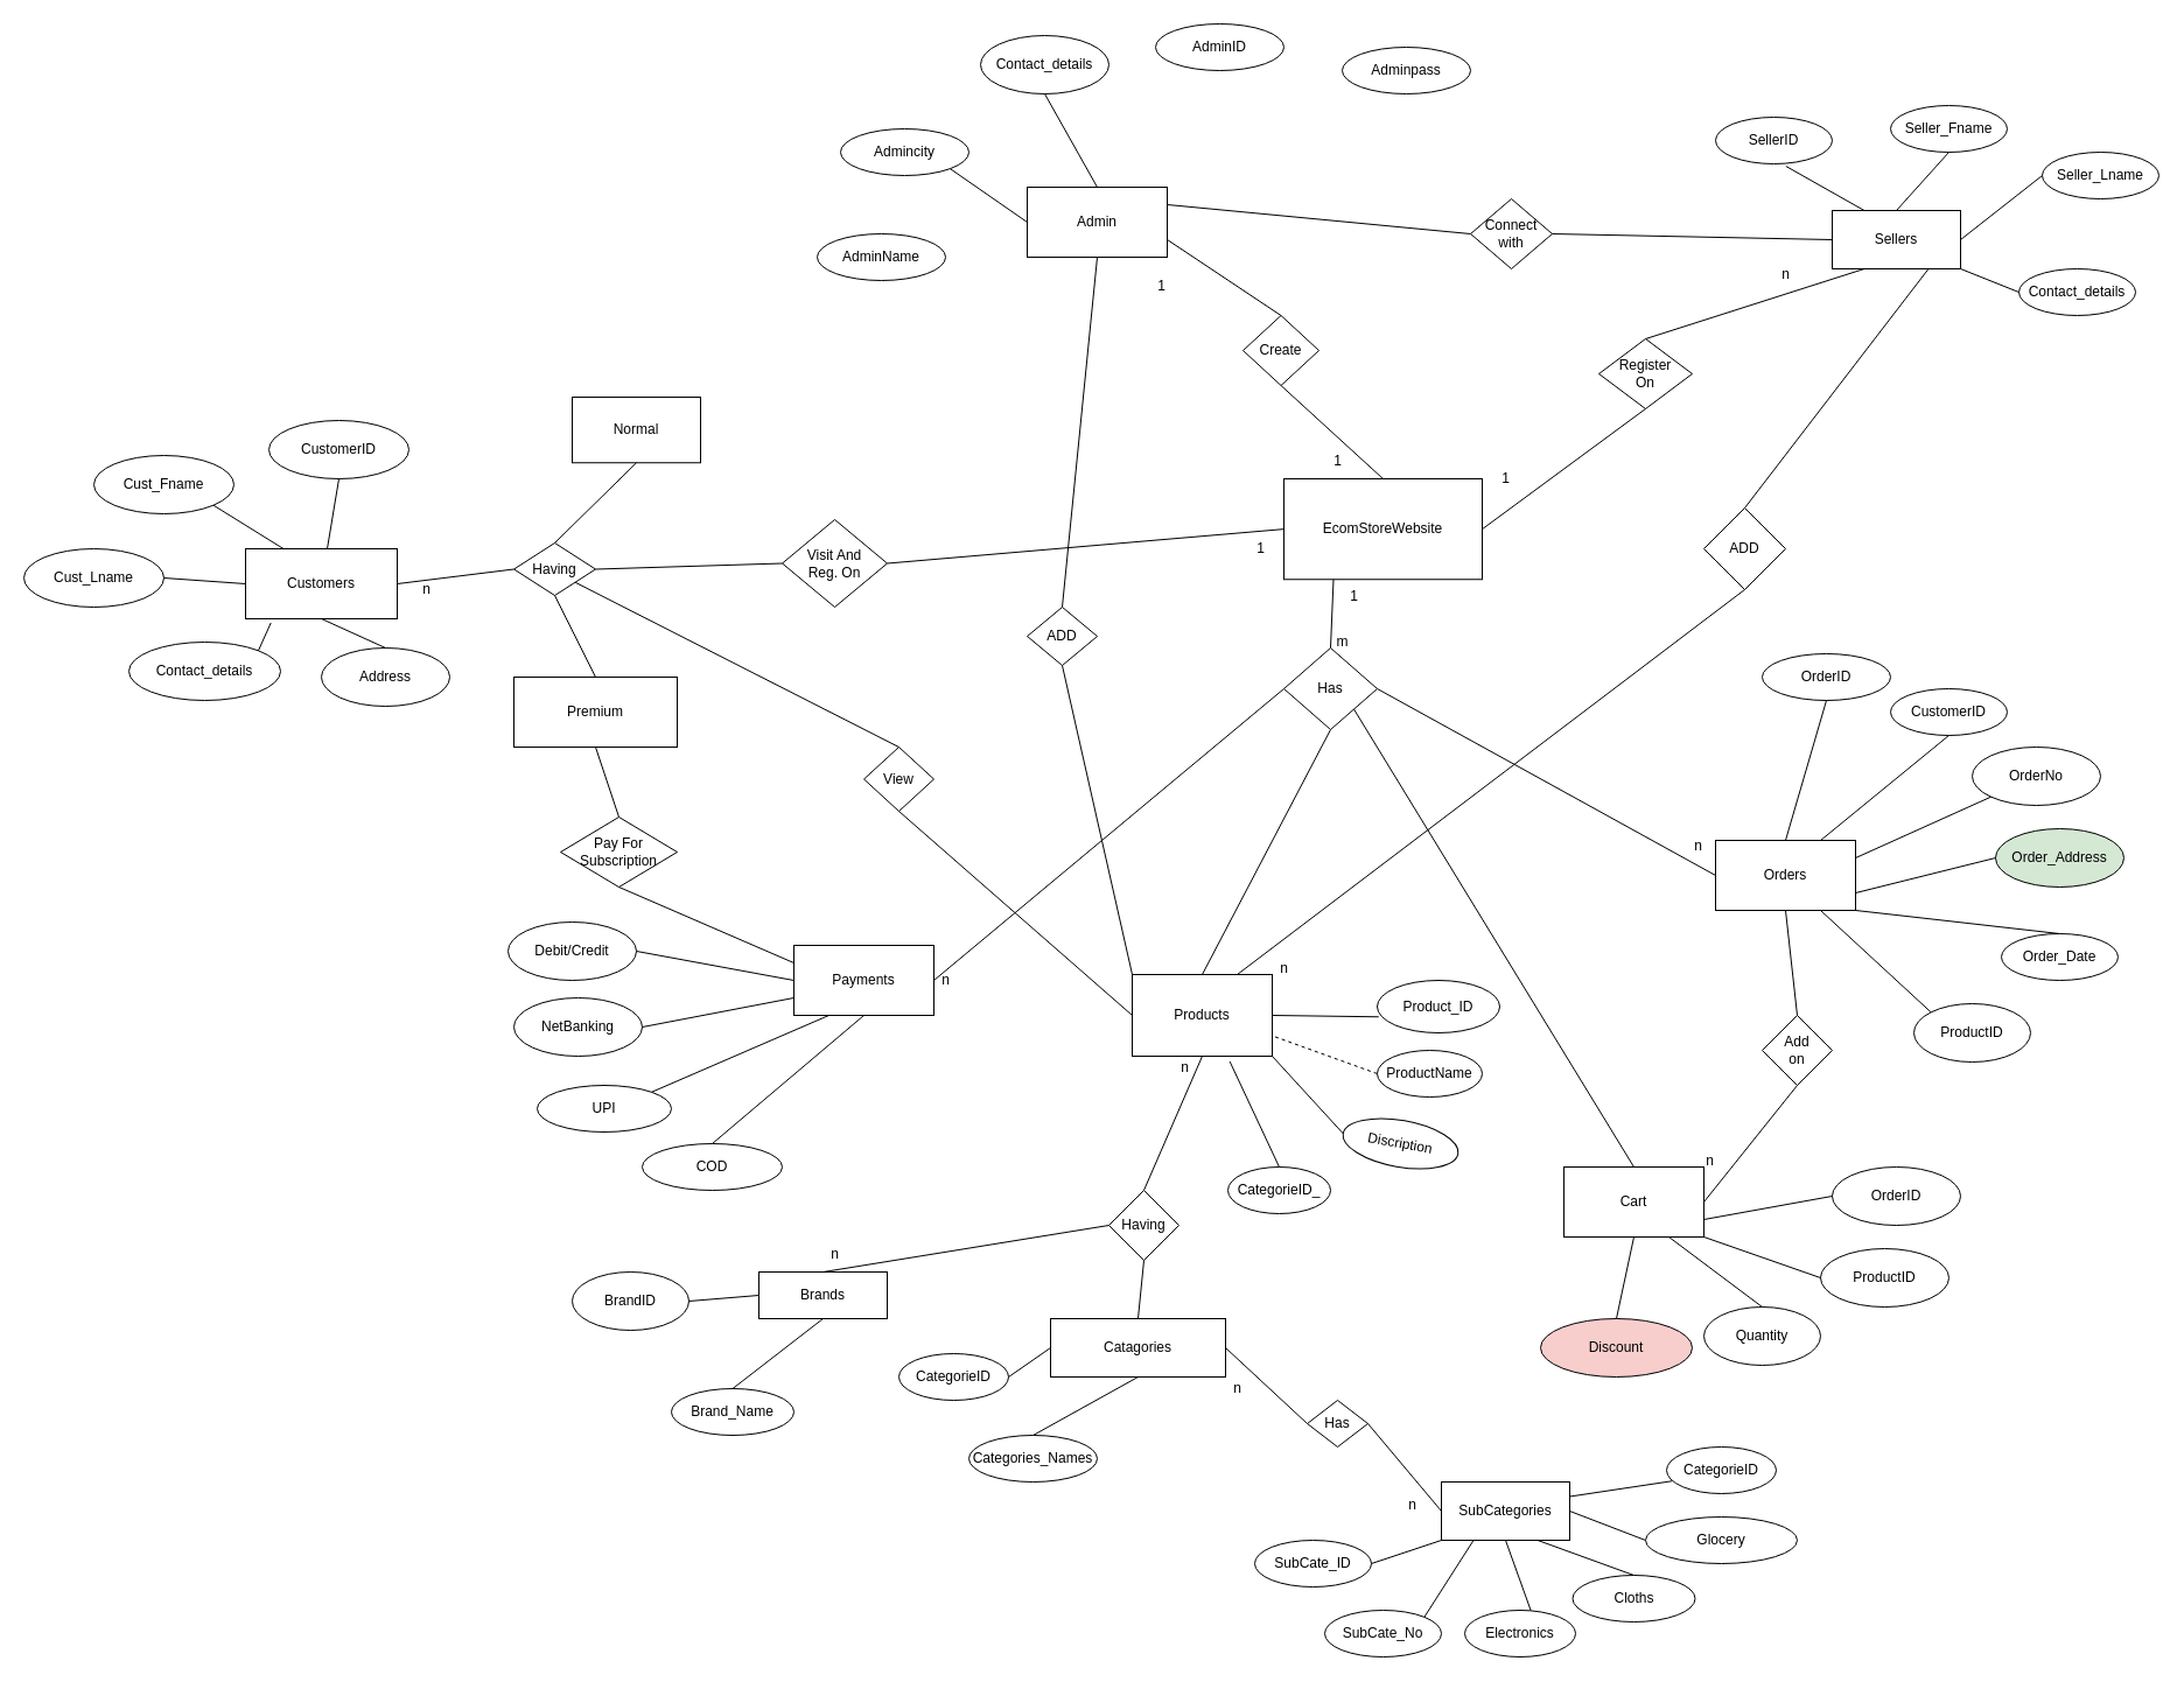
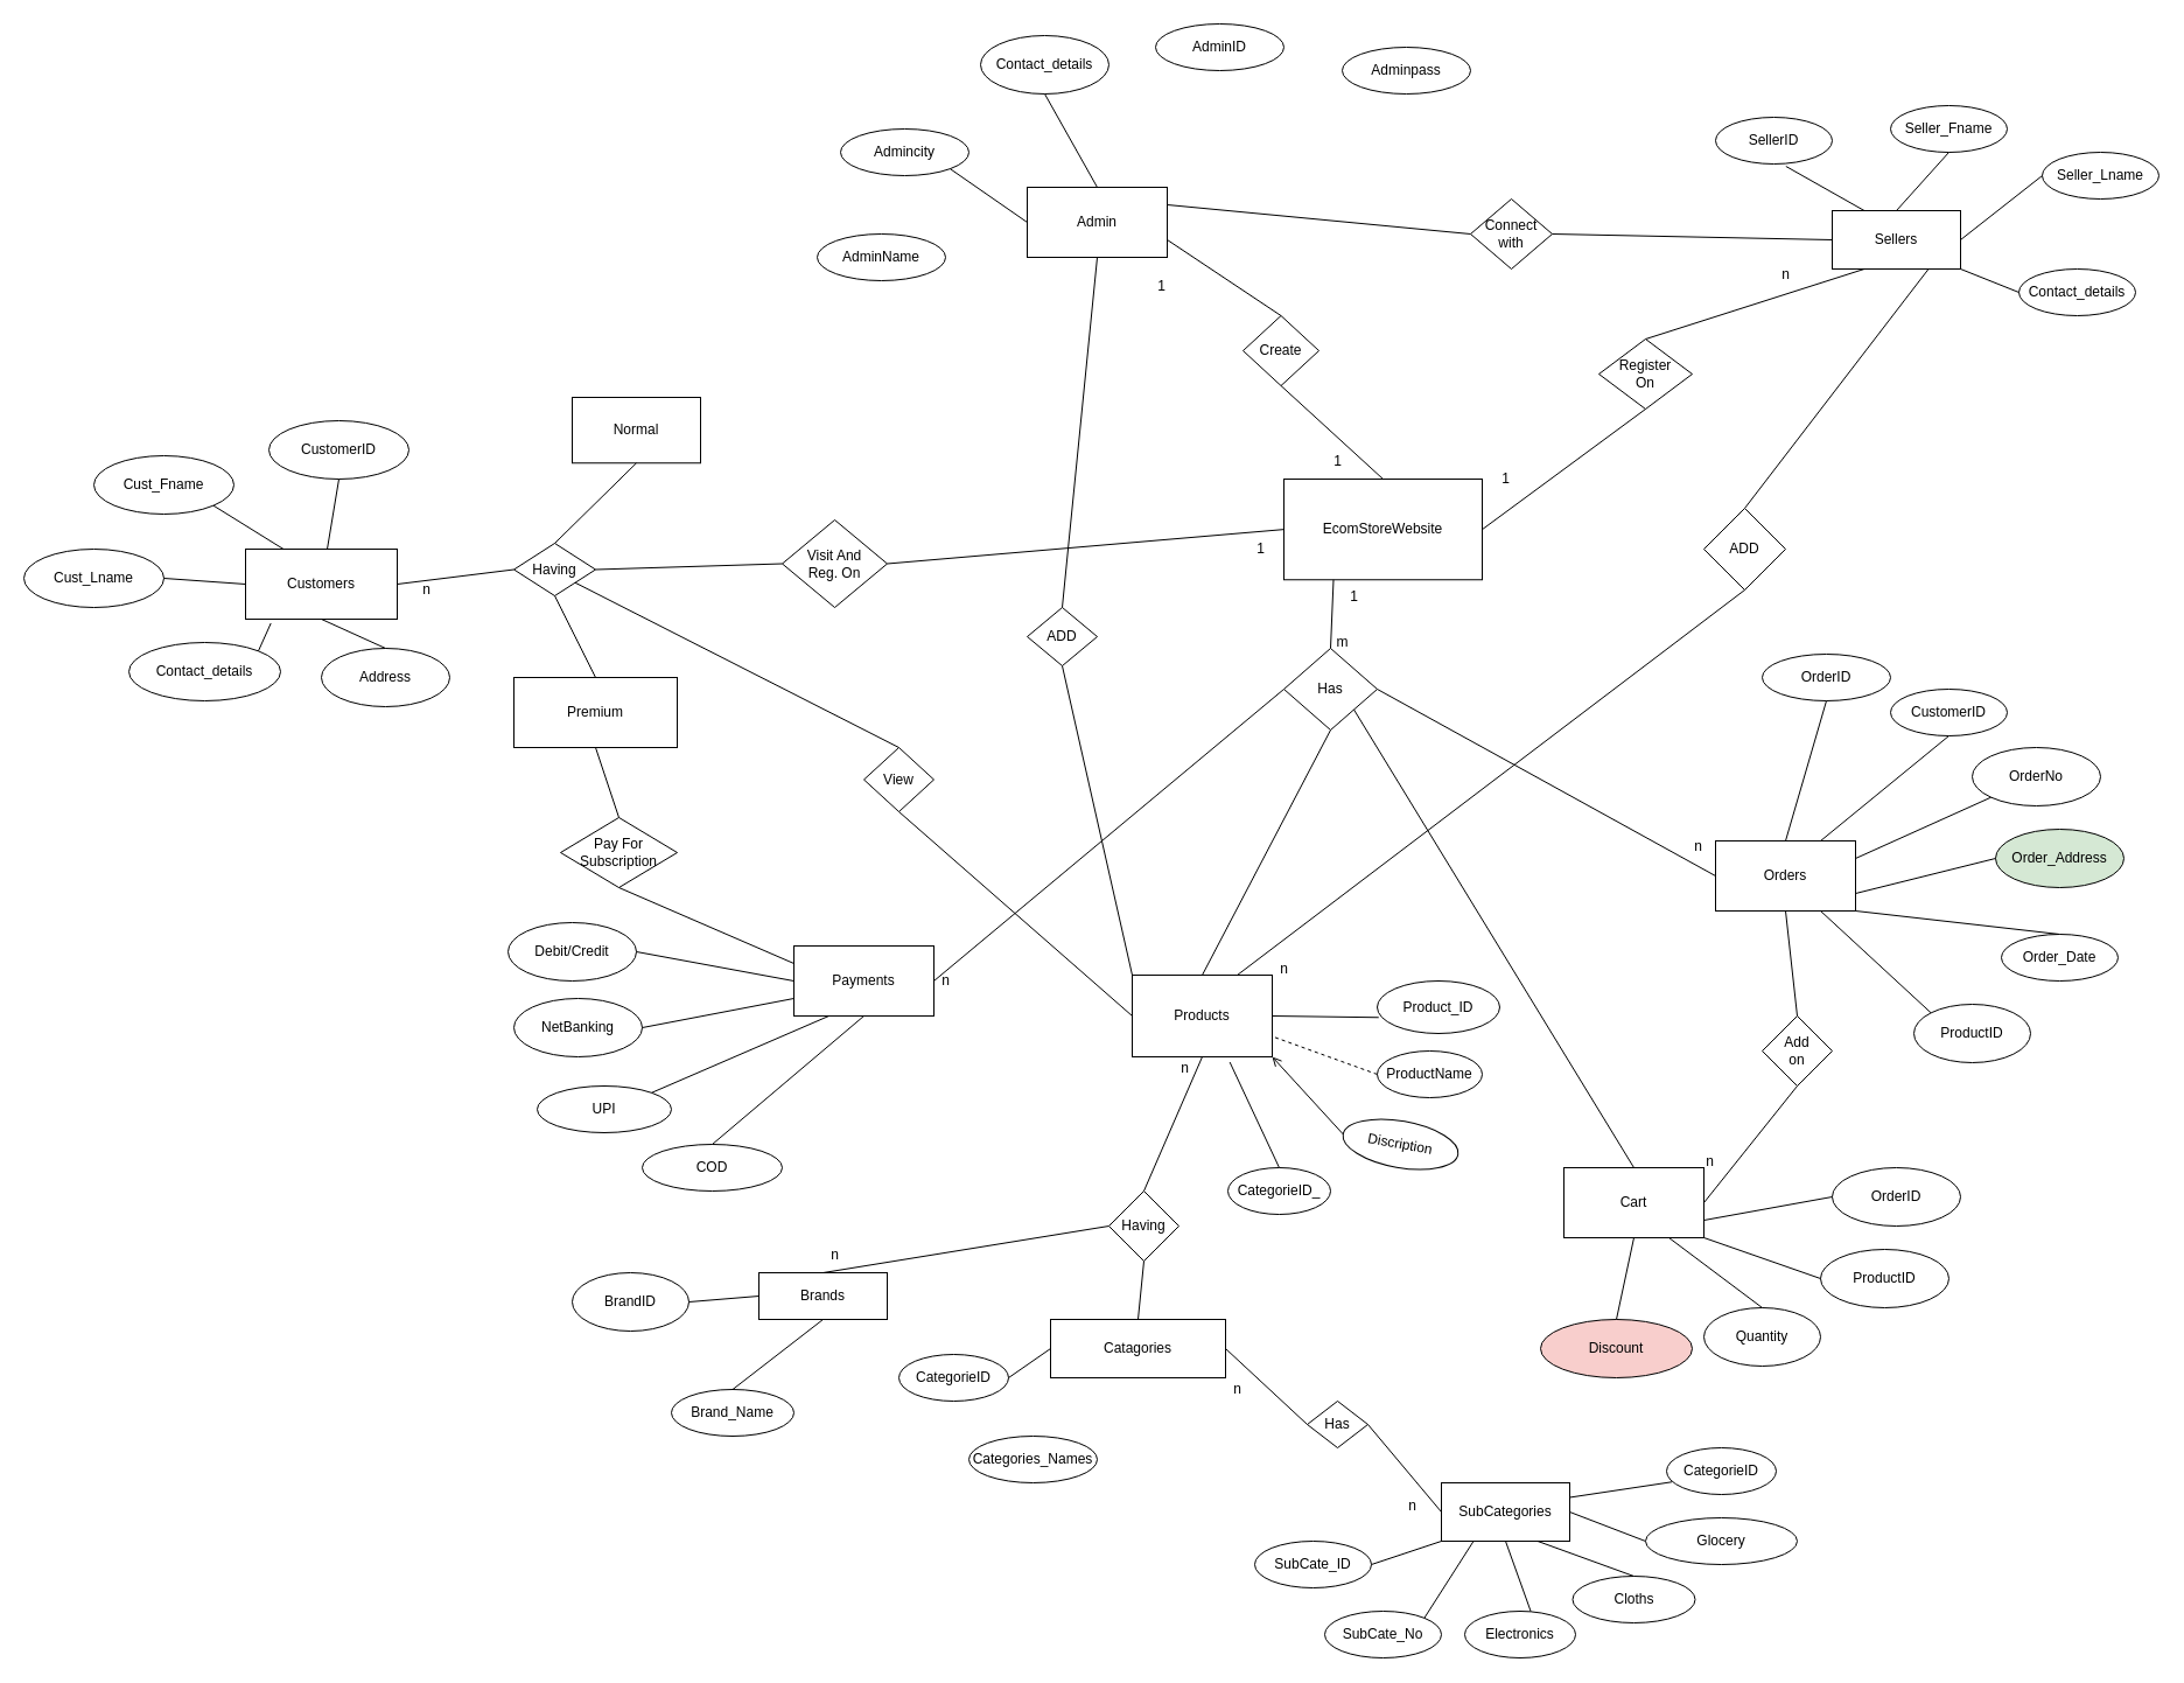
- <mxCell id="131" value="" style="endArrow=none;html=1;rounded=0;entryX=1;entryY=1;entryDx=0;entryDy=0;exitX=0;exitY=0.5;exitDx=0;exitDy=0;" parent="1" source="128" target="31" edge="1"><mxGeometry width="50" height="50" relative="1" as="geometry"><mxPoint x="1180" y="880" as="sourcePoint" /><mxPoint x="1230" y="830" as="targetPoint" /></mxGeometry></mxCell>
+ <mxCell id="131" value="" style="endArrow=open;html=1;rounded=0;entryX=1;entryY=1;entryDx=0;entryDy=0;exitX=0;exitY=0.5;exitDx=0;exitDy=0;" parent="1" source="128" target="31" edge="1"><mxGeometry width="50" height="50" relative="1" as="geometry"><mxPoint x="1180" y="880" as="sourcePoint" /><mxPoint x="1230" y="830" as="targetPoint" /></mxGeometry></mxCell>
- <mxCell id="112" value="" style="endArrow=none;html=1;rounded=0;entryX=0.5;entryY=0;entryDx=0;entryDy=0;exitX=0.5;exitY=1;exitDx=0;exitDy=0;" parent="1" source="67" target="111" edge="1"><mxGeometry width="50" height="50" relative="1" as="geometry"><mxPoint x="775" y="1245" as="sourcePoint" /><mxPoint x="690" y="1090" as="targetPoint" /></mxGeometry></mxCell>
